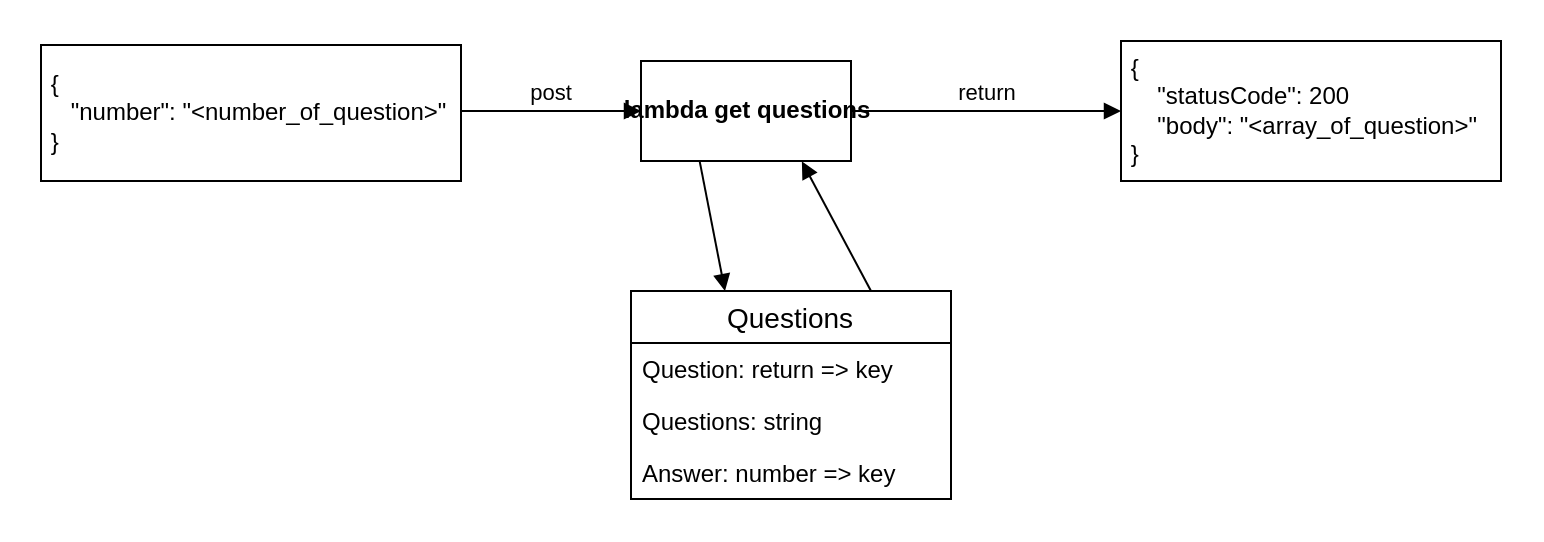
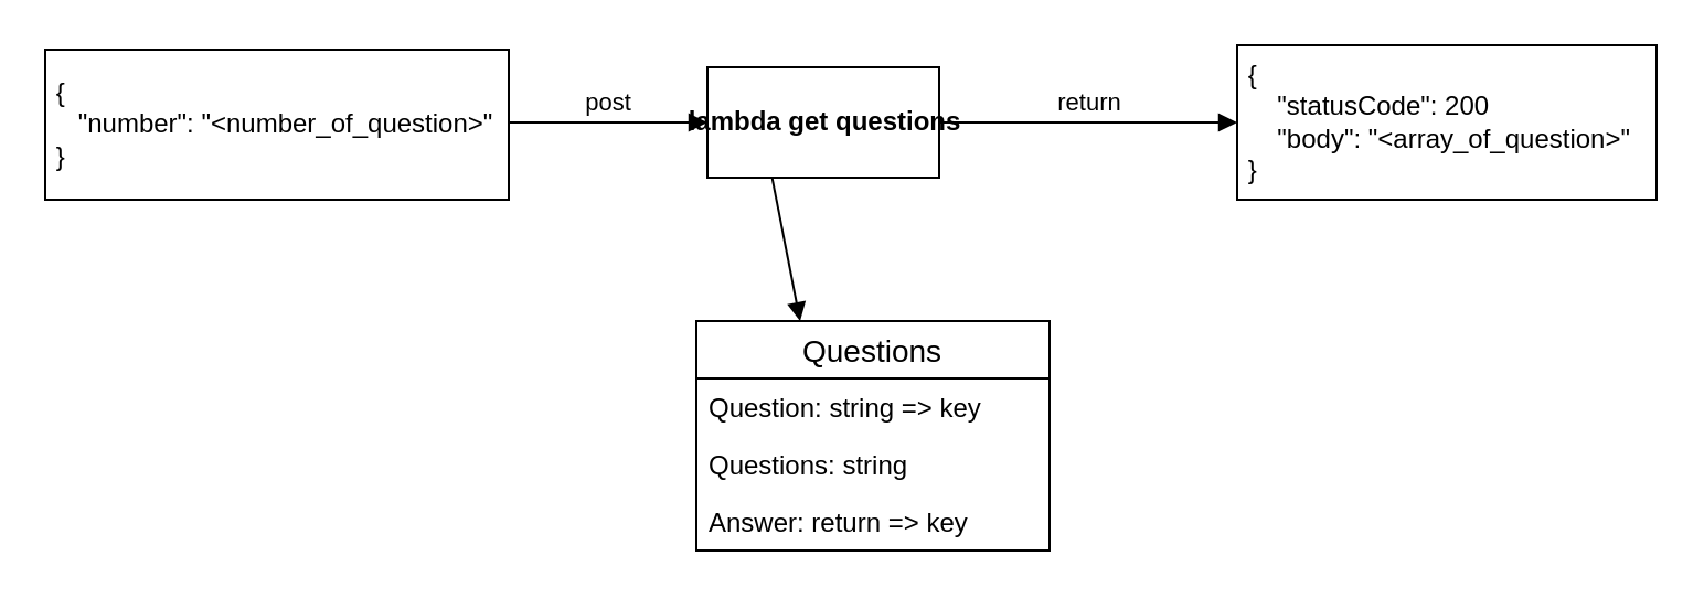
- <mxCell id="12" value="" style="html=1;verticalAlign=bottom;endArrow=block;exitX=0.75;exitY=0;exitDx=0;exitDy=0;entryX=0.766;entryY=1.004;entryDx=0;entryDy=0;entryPerimeter=0;" edge="1" parent="1" source="7" target="2"><mxGeometry width="80" relative="1" as="geometry"><mxPoint x="640" y="295" as="sourcePoint" /><mxPoint x="720" y="295" as="targetPoint" /></mxGeometry></mxCell>
- <mxCell id="8" value="Question: return =&gt; key" style="text;strokeColor=none;fillColor=none;spacingLeft=4;spacingRight=4;overflow=hidden;rotatable=0;points=[[0,0.5],[1,0.5]];portConstraint=eastwest;fontSize=12;" vertex="1" parent="7"><mxGeometry y="26" width="160" height="26" as="geometry" /></mxCell>
+ <mxCell id="8" value="Question: string =&gt; key" style="text;strokeColor=none;fillColor=none;spacingLeft=4;spacingRight=4;overflow=hidden;rotatable=0;points=[[0,0.5],[1,0.5]];portConstraint=eastwest;fontSize=12;" vertex="1" parent="7"><mxGeometry y="26" width="160" height="26" as="geometry" /></mxCell>
- <mxCell id="10" value="Answer: number =&gt; key" style="text;strokeColor=none;fillColor=none;spacingLeft=4;spacingRight=4;overflow=hidden;rotatable=0;points=[[0,0.5],[1,0.5]];portConstraint=eastwest;fontSize=12;" vertex="1" parent="7"><mxGeometry y="78" width="160" height="26" as="geometry" /></mxCell>
+ <mxCell id="10" value="Answer: return =&gt; key" style="text;strokeColor=none;fillColor=none;spacingLeft=4;spacingRight=4;overflow=hidden;rotatable=0;points=[[0,0.5],[1,0.5]];portConstraint=eastwest;fontSize=12;" vertex="1" parent="7"><mxGeometry y="78" width="160" height="26" as="geometry" /></mxCell>
